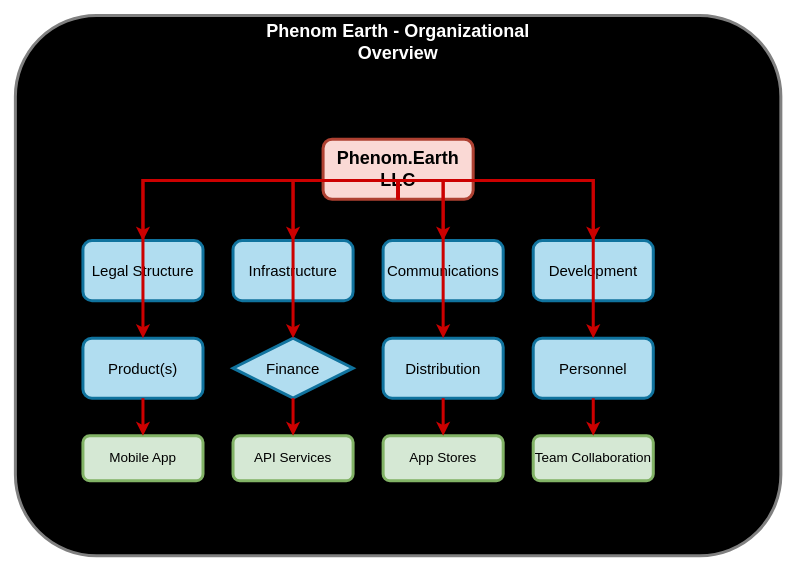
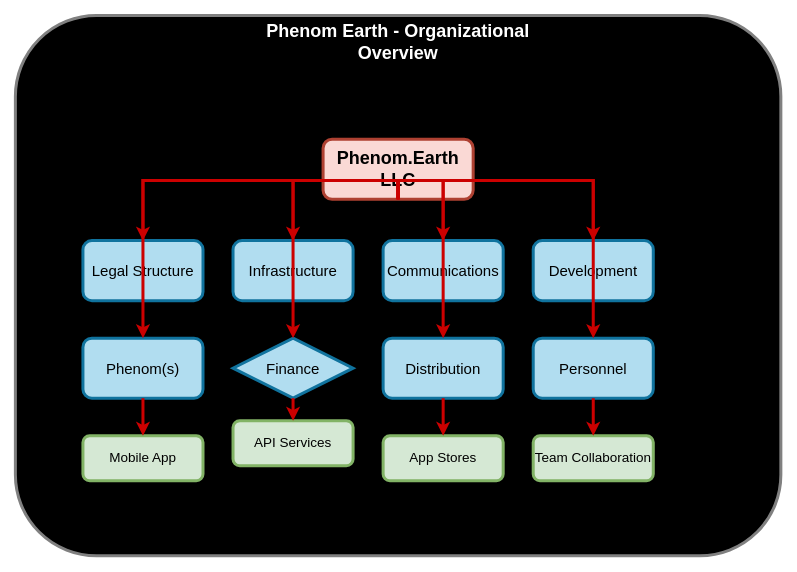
- <mxCell id="10" value="Product(s)" style="rounded=1;whiteSpace=wrap;html=1;fillColor=#b1ddf0;strokeColor=#10739e;fontSize=20;strokeWidth=4;" parent="3" vertex="1"><mxGeometry x="110" y="450" width="160" height="80" as="geometry" /></mxCell>
+ <mxCell id="10" value="Phenom(s)" style="rounded=1;whiteSpace=wrap;html=1;fillColor=#b1ddf0;strokeColor=#10739e;fontSize=20;strokeWidth=4;" parent="3" vertex="1"><mxGeometry x="110" y="450" width="160" height="80" as="geometry" /></mxCell>
- <mxCell id="23" value="API Services" style="rounded=1;whiteSpace=wrap;html=1;fillColor=#d5e8d4;strokeColor=#82b366;fontSize=18;strokeWidth=4;" parent="3" vertex="1"><mxGeometry x="310" y="580" width="160" height="60" as="geometry" /></mxCell>
+ <mxCell id="23" value="API Services" style="rounded=1;whiteSpace=wrap;html=1;fillColor=#d5e8d4;strokeColor=#82b366;fontSize=18;strokeWidth=4;" parent="3" vertex="1"><mxGeometry x="310" y="560" width="160" height="60" as="geometry" /></mxCell>
